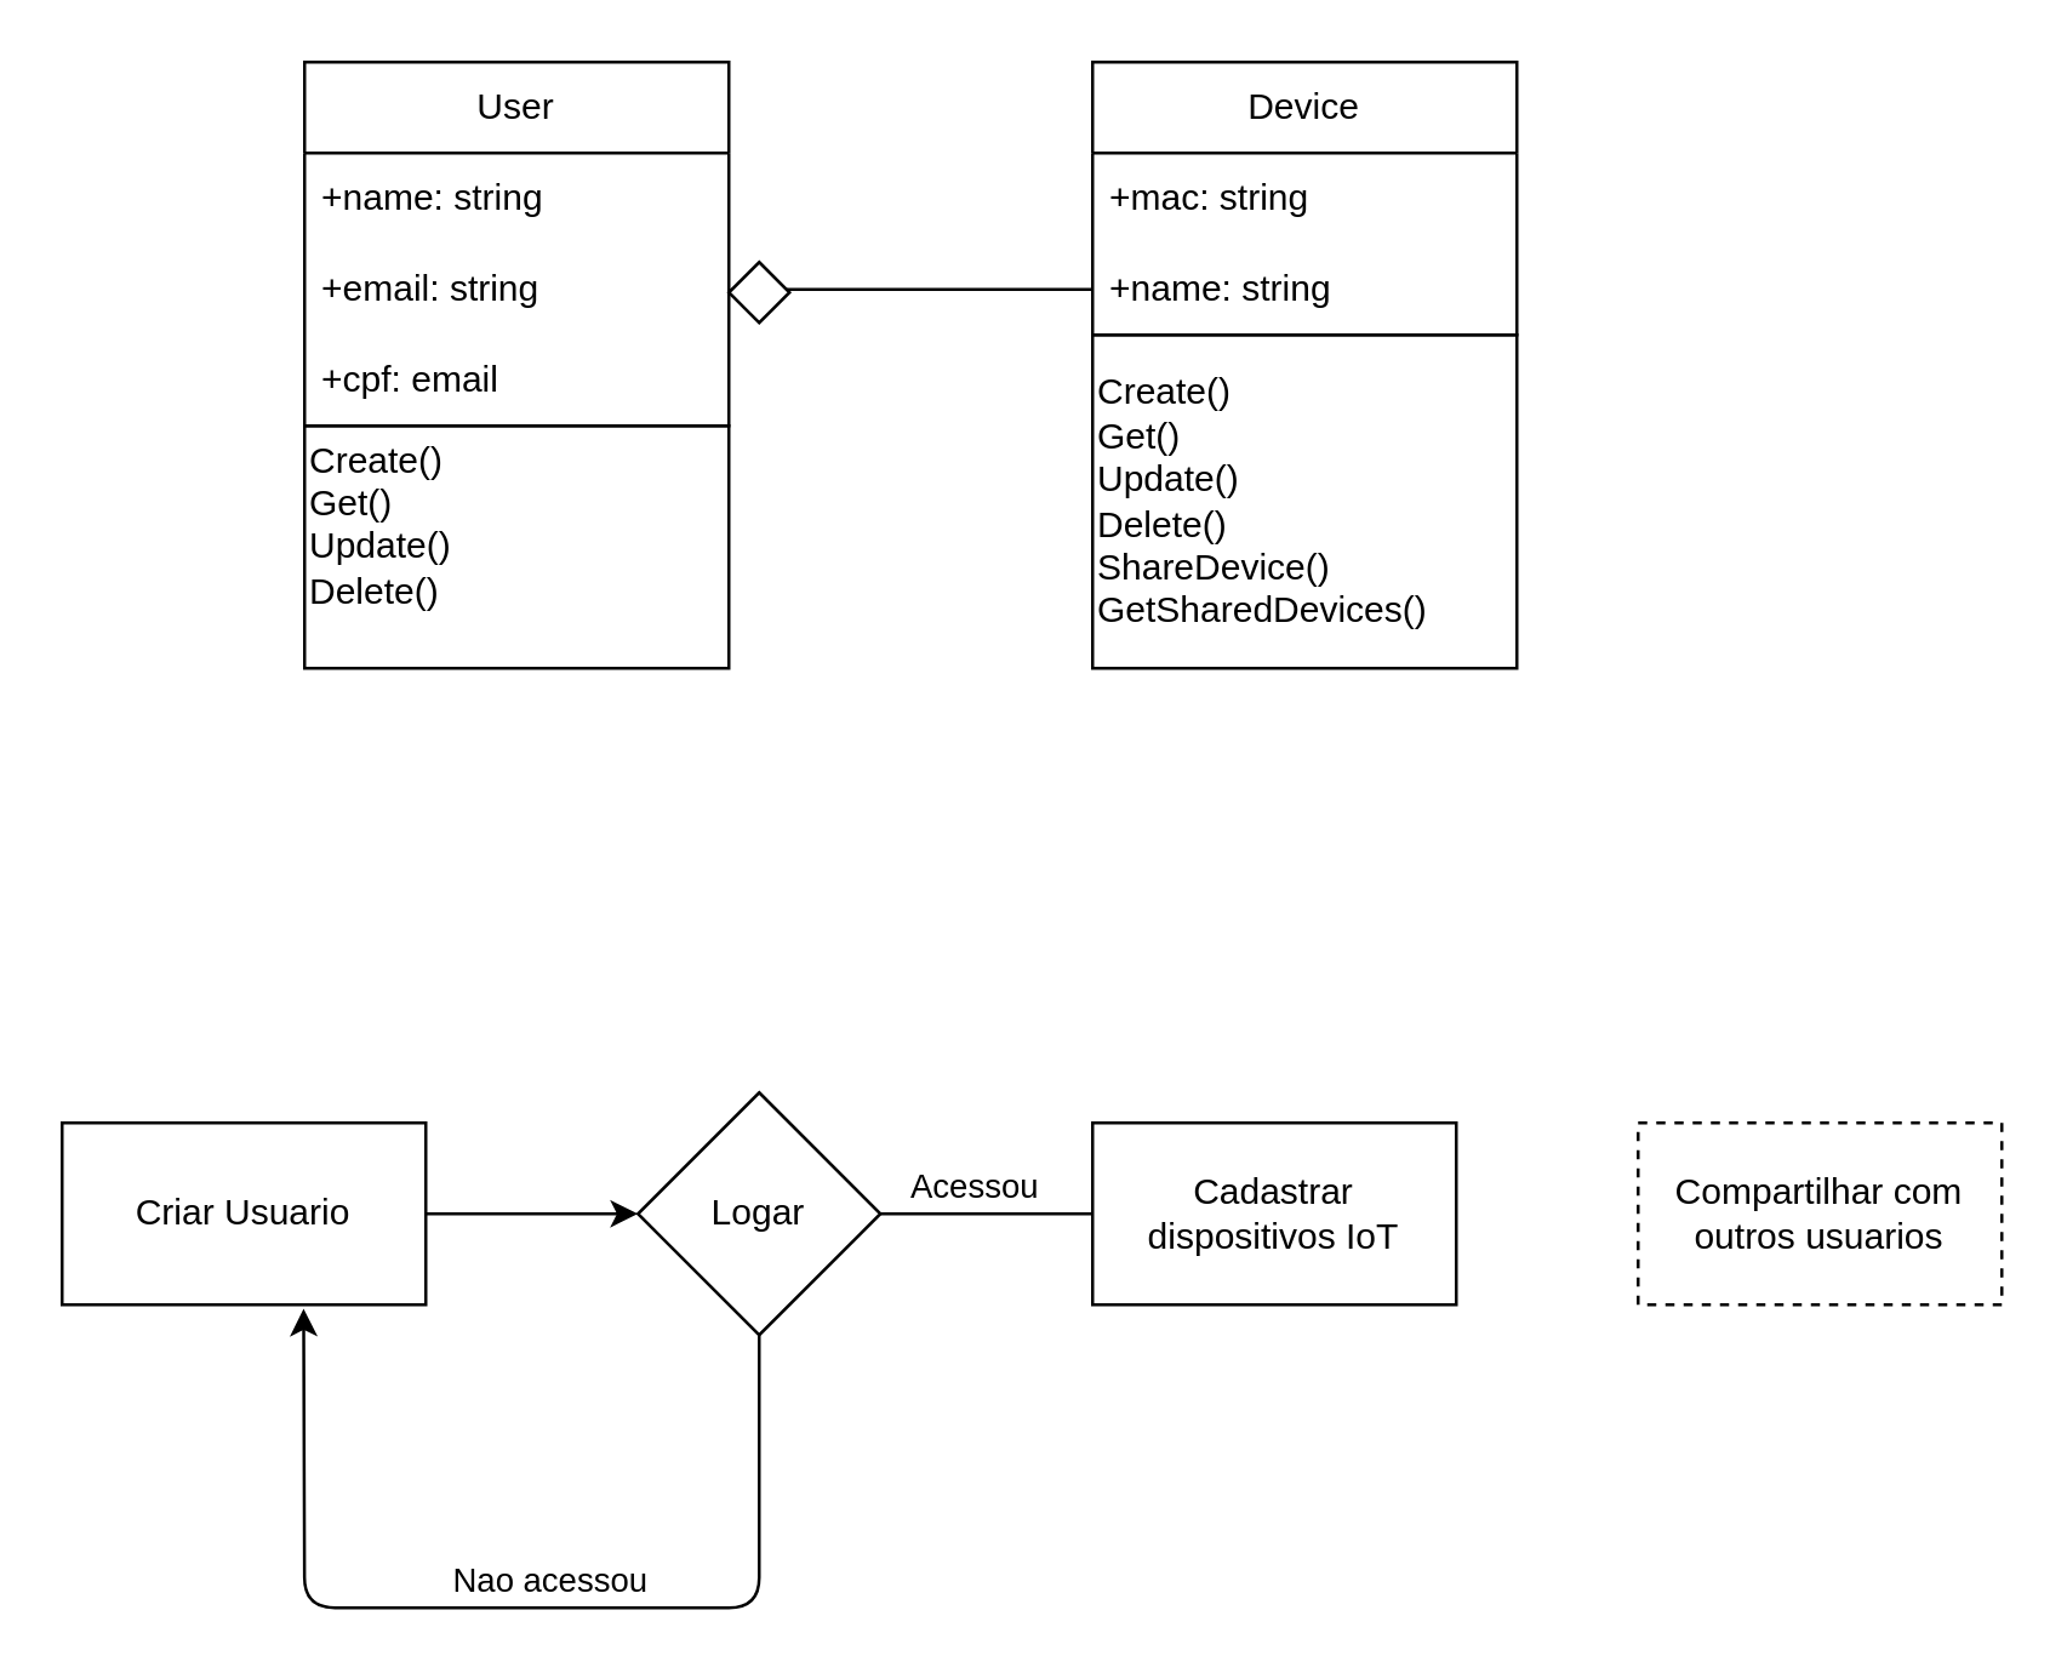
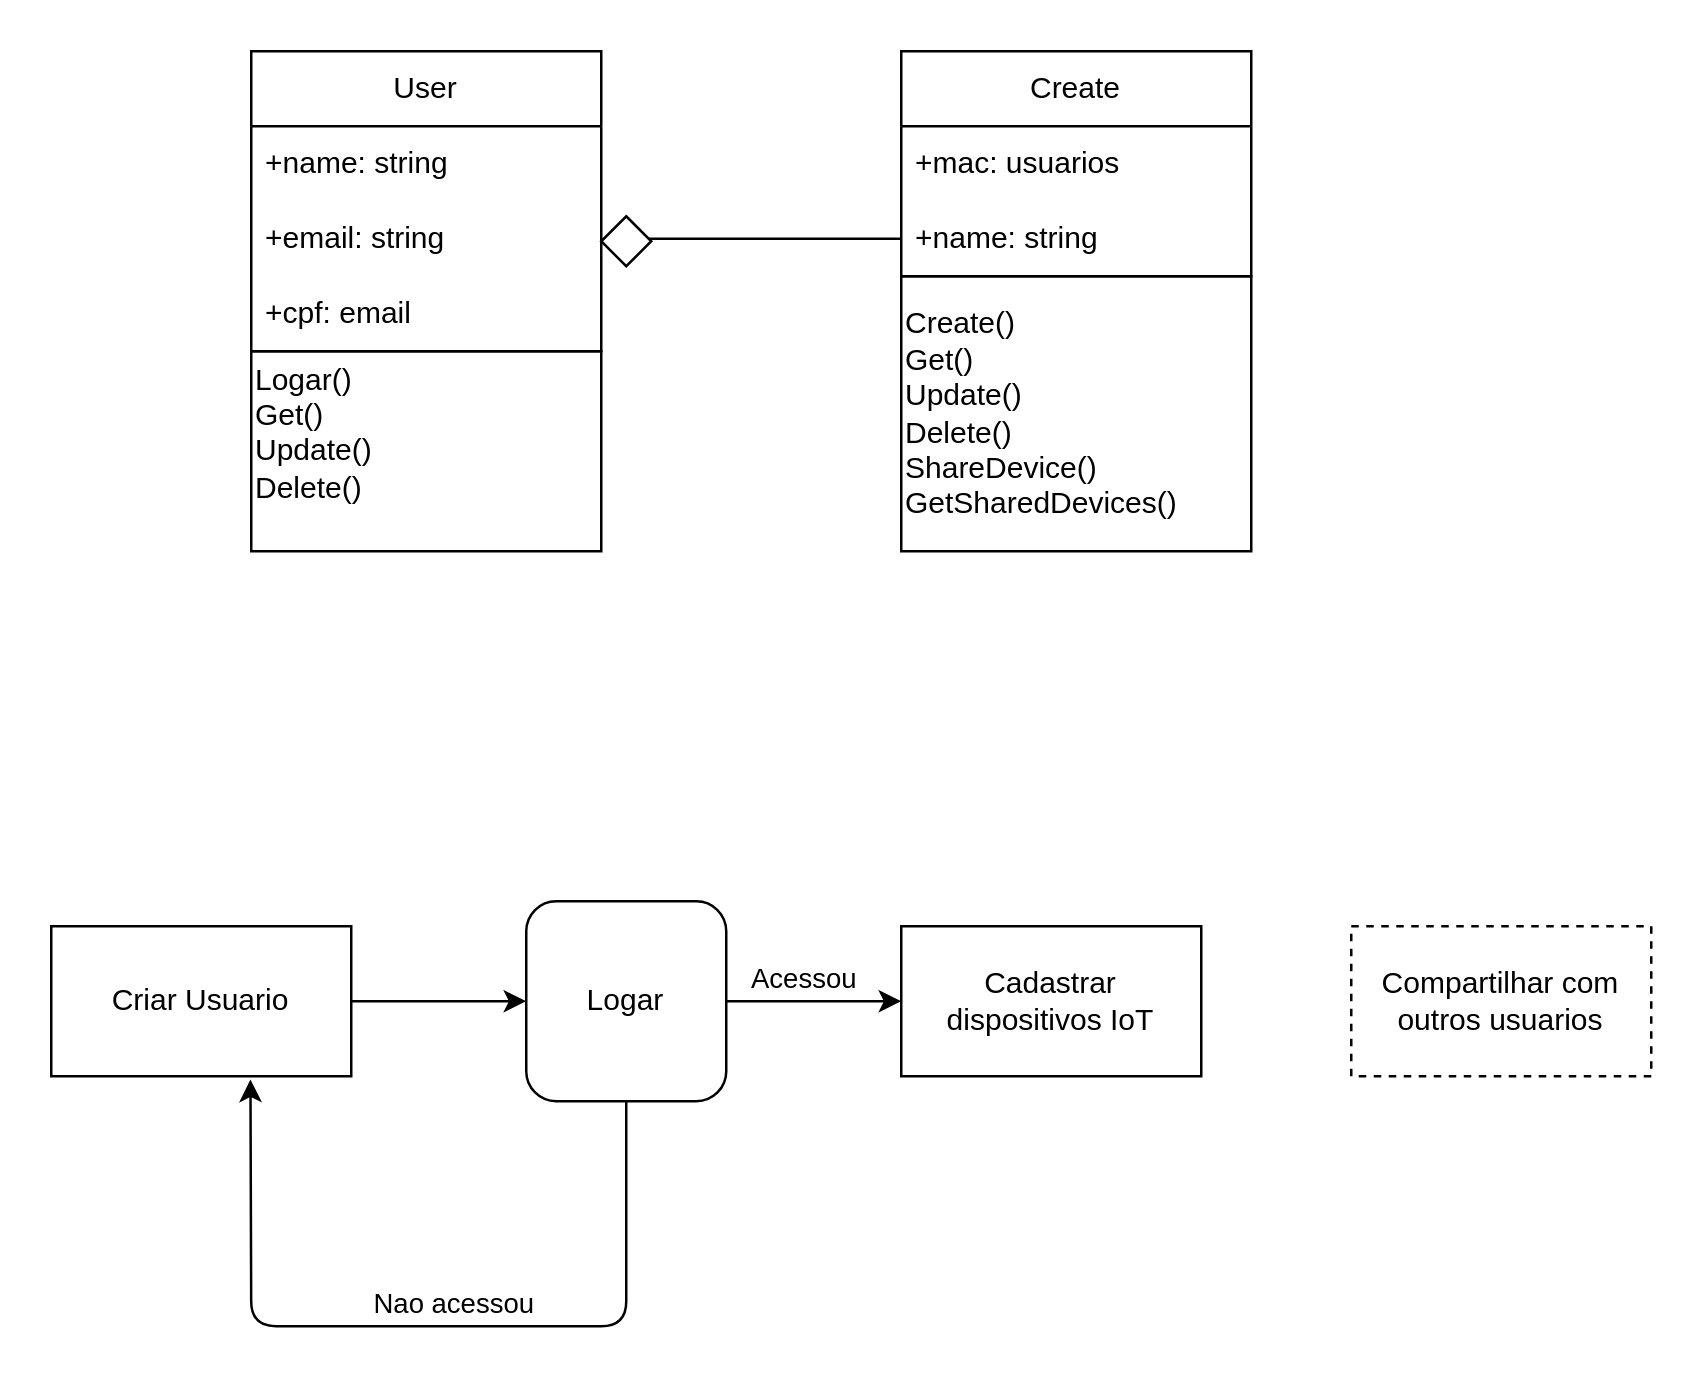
- <mxCell id="6" value="Device" style="swimlane;fontStyle=0;childLayout=stackLayout;horizontal=1;startSize=30;horizontalStack=0;resizeParent=1;resizeParentMax=0;resizeLast=0;collapsible=1;marginBottom=0;whiteSpace=wrap;html=1;" vertex="1" parent="1"><mxGeometry x="360" y="20" width="140" height="90" as="geometry"><mxRectangle x="630" y="150" width="80" height="30" as="alternateBounds" /></mxGeometry></mxCell>
+ <mxCell id="6" value="Create" style="swimlane;fontStyle=0;childLayout=stackLayout;horizontal=1;startSize=30;horizontalStack=0;resizeParent=1;resizeParentMax=0;resizeLast=0;collapsible=1;marginBottom=0;whiteSpace=wrap;html=1;" vertex="1" parent="1"><mxGeometry x="360" y="20" width="140" height="90" as="geometry"><mxRectangle x="630" y="150" width="80" height="30" as="alternateBounds" /></mxGeometry></mxCell>
- <mxCell id="7" value="+mac: string" style="text;strokeColor=none;fillColor=none;align=left;verticalAlign=middle;spacingLeft=4;spacingRight=4;overflow=hidden;points=[[0,0.5],[1,0.5]];portConstraint=eastwest;rotatable=0;whiteSpace=wrap;html=1;dashed=1;dashPattern=8 8;rounded=1;" vertex="1" parent="6"><mxGeometry y="30" width="140" height="30" as="geometry" /></mxCell>
+ <mxCell id="7" value="+mac: usuarios" style="text;strokeColor=none;fillColor=none;align=left;verticalAlign=middle;spacingLeft=4;spacingRight=4;overflow=hidden;points=[[0,0.5],[1,0.5]];portConstraint=eastwest;rotatable=0;whiteSpace=wrap;html=1;dashed=1;dashPattern=8 8;rounded=1;" vertex="1" parent="6"><mxGeometry y="30" width="140" height="30" as="geometry" /></mxCell>
- <mxCell id="10" value="Create()&lt;br&gt;Get()&lt;br&gt;Update()&lt;br&gt;Delete()&lt;br&gt;&lt;br&gt;" style="rounded=0;whiteSpace=wrap;html=1;fillColor=none;align=left;" vertex="1" parent="1"><mxGeometry x="100" y="140" width="140" height="80" as="geometry" /></mxCell>
+ <mxCell id="10" value="Logar()&lt;br&gt;Get()&lt;br&gt;Update()&lt;br&gt;Delete()&lt;br&gt;&lt;br&gt;" style="rounded=0;whiteSpace=wrap;html=1;fillColor=none;align=left;" vertex="1" parent="1"><mxGeometry x="100" y="140" width="140" height="80" as="geometry" /></mxCell>
- <mxCell id="20" value="Logar" style="rhombus;whiteSpace=wrap;html=1;rounded=0;fillColor=default;" vertex="1" parent="1"><mxGeometry x="210" y="360" width="80" height="80" as="geometry" /></mxCell>
+ <mxCell id="20" value="Logar" style="whiteSpace=wrap;html=1;fillColor=default;rounded=1;" vertex="1" parent="1"><mxGeometry x="210" y="360" width="80" height="80" as="geometry" /></mxCell>
- <mxCell id="18" style="edgeStyle=none;html=1;entryX=0;entryY=0.5;entryDx=0;entryDy=0;endArrow=none;" edge="1" parent="1" source="20" target="15"><mxGeometry relative="1" as="geometry" /></mxCell>
+ <mxCell id="18" style="edgeStyle=none;html=1;entryX=0;entryY=0.5;entryDx=0;entryDy=0;" edge="1" parent="1" source="20" target="15"><mxGeometry relative="1" as="geometry" /></mxCell>
